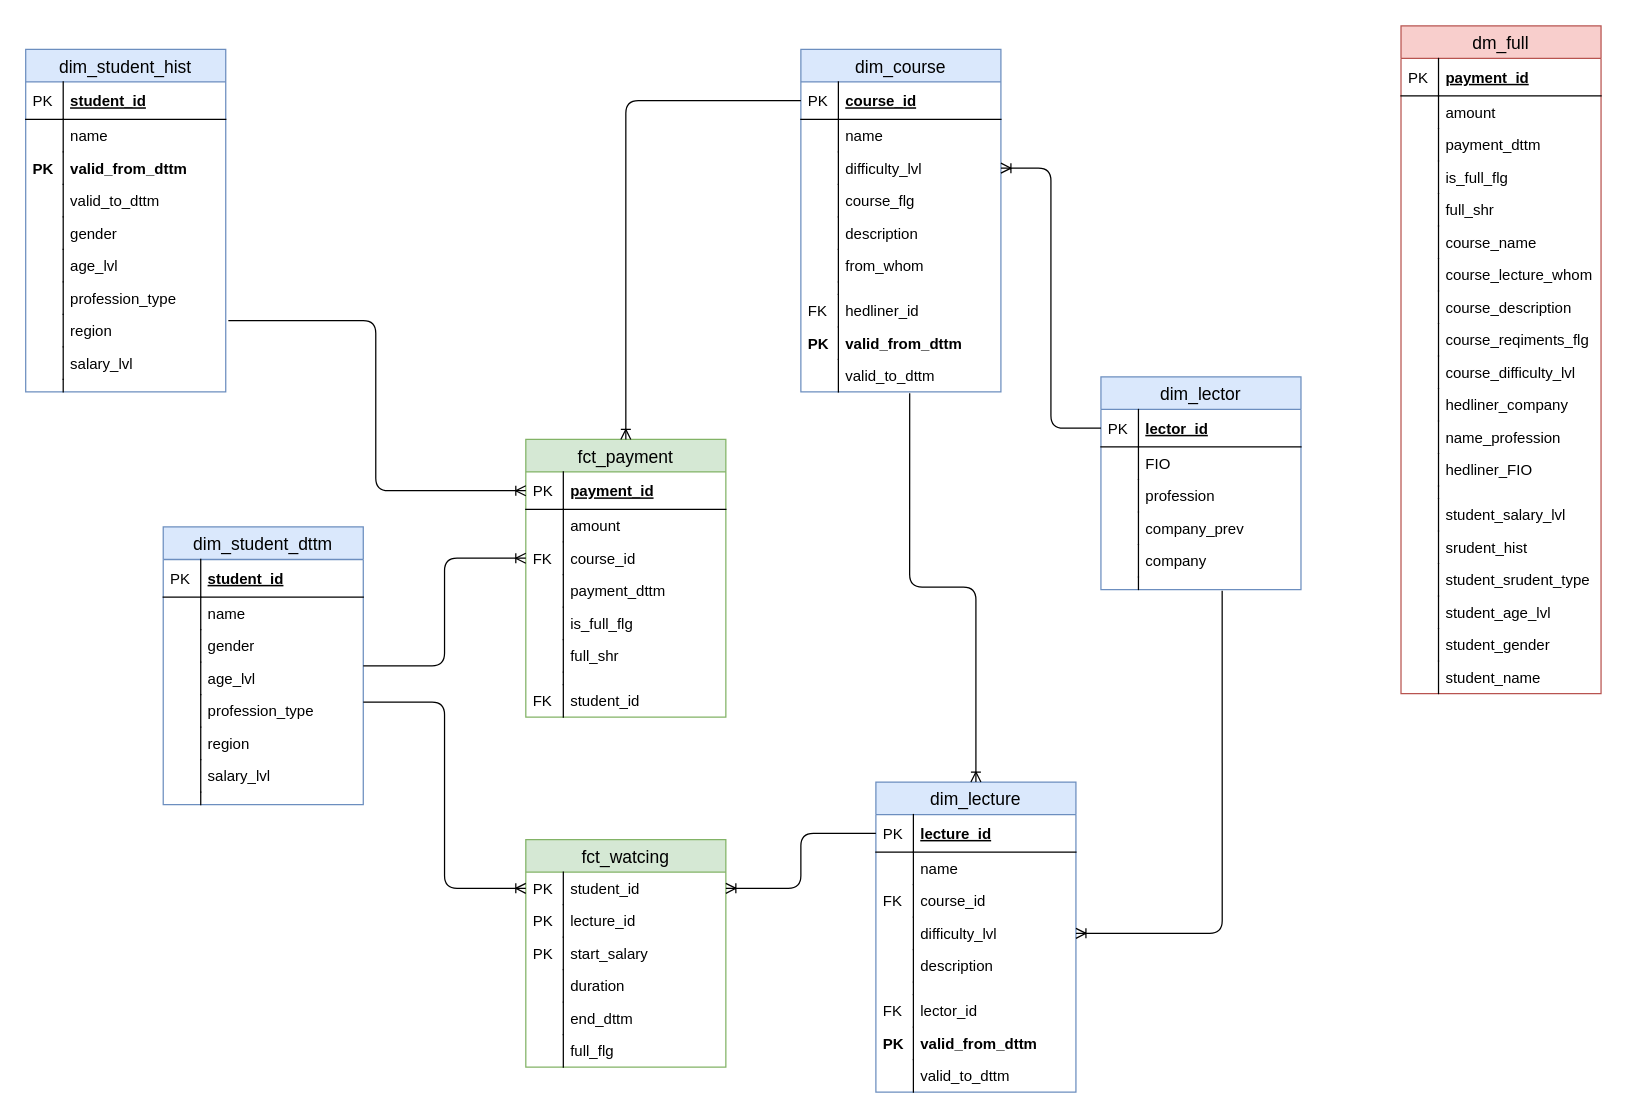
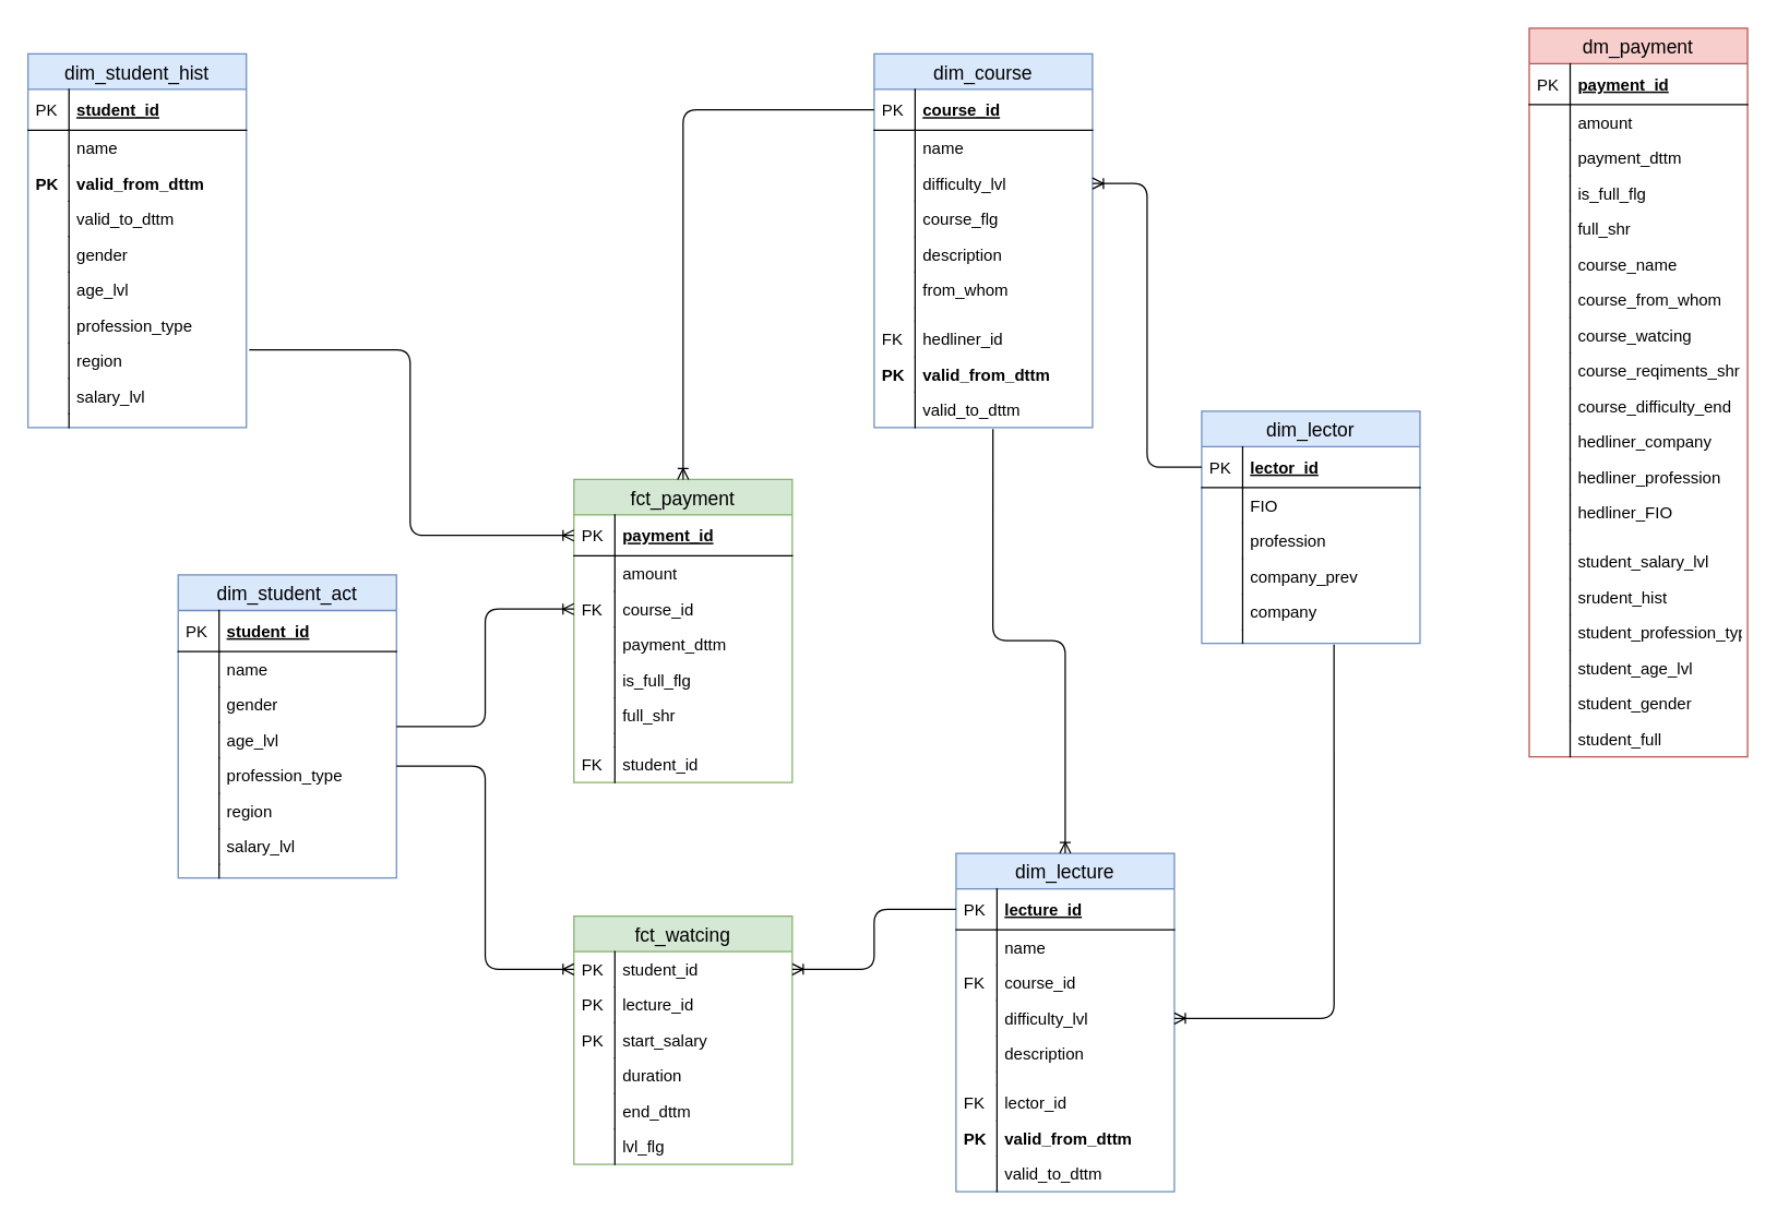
- <mxCell id="73" value="dm_full" style="swimlane;fontStyle=0;childLayout=stackLayout;horizontal=1;startSize=26;fillColor=#f8cecc;horizontalStack=0;resizeParent=1;resizeParentMax=0;resizeLast=0;collapsible=1;marginBottom=0;swimlaneFillColor=#ffffff;align=center;fontSize=14;strokeColor=#b85450;" vertex="1" parent="1"><mxGeometry x="1120" y="20.24" width="160" height="534" as="geometry" /></mxCell>
+ <mxCell id="73" value="dm_payment" style="swimlane;fontStyle=0;childLayout=stackLayout;horizontal=1;startSize=26;fillColor=#f8cecc;horizontalStack=0;resizeParent=1;resizeParentMax=0;resizeLast=0;collapsible=1;marginBottom=0;swimlaneFillColor=#ffffff;align=center;fontSize=14;strokeColor=#b85450;" vertex="1" parent="1"><mxGeometry x="1120" y="20.24" width="160" height="534" as="geometry" /></mxCell>
- <mxCell id="86" value="course_lecture_whom" style="shape=partialRectangle;top=0;left=0;right=0;bottom=0;align=left;verticalAlign=top;fillColor=none;spacingLeft=34;spacingRight=4;overflow=hidden;rotatable=0;points=[[0,0.5],[1,0.5]];portConstraint=eastwest;dropTarget=0;fontSize=12;" vertex="1" parent="73"><mxGeometry y="186" width="160" height="26" as="geometry" /></mxCell>
+ <mxCell id="86" value="course_from_whom" style="shape=partialRectangle;top=0;left=0;right=0;bottom=0;align=left;verticalAlign=top;fillColor=none;spacingLeft=34;spacingRight=4;overflow=hidden;rotatable=0;points=[[0,0.5],[1,0.5]];portConstraint=eastwest;dropTarget=0;fontSize=12;" vertex="1" parent="73"><mxGeometry y="186" width="160" height="26" as="geometry" /></mxCell>
- <mxCell id="88" value="course_description" style="shape=partialRectangle;top=0;left=0;right=0;bottom=0;align=left;verticalAlign=top;fillColor=none;spacingLeft=34;spacingRight=4;overflow=hidden;rotatable=0;points=[[0,0.5],[1,0.5]];portConstraint=eastwest;dropTarget=0;fontSize=12;" vertex="1" parent="73"><mxGeometry y="212" width="160" height="26" as="geometry" /></mxCell>
+ <mxCell id="88" value="course_watcing" style="shape=partialRectangle;top=0;left=0;right=0;bottom=0;align=left;verticalAlign=top;fillColor=none;spacingLeft=34;spacingRight=4;overflow=hidden;rotatable=0;points=[[0,0.5],[1,0.5]];portConstraint=eastwest;dropTarget=0;fontSize=12;" vertex="1" parent="73"><mxGeometry y="212" width="160" height="26" as="geometry" /></mxCell>
- <mxCell id="90" value="course_reqiments_flg" style="shape=partialRectangle;top=0;left=0;right=0;bottom=0;align=left;verticalAlign=top;fillColor=none;spacingLeft=34;spacingRight=4;overflow=hidden;rotatable=0;points=[[0,0.5],[1,0.5]];portConstraint=eastwest;dropTarget=0;fontSize=12;" vertex="1" parent="73"><mxGeometry y="238" width="160" height="26" as="geometry" /></mxCell>
+ <mxCell id="90" value="course_reqiments_shr" style="shape=partialRectangle;top=0;left=0;right=0;bottom=0;align=left;verticalAlign=top;fillColor=none;spacingLeft=34;spacingRight=4;overflow=hidden;rotatable=0;points=[[0,0.5],[1,0.5]];portConstraint=eastwest;dropTarget=0;fontSize=12;" vertex="1" parent="73"><mxGeometry y="238" width="160" height="26" as="geometry" /></mxCell>
- <mxCell id="92" value="course_difficulty_lvl" style="shape=partialRectangle;top=0;left=0;right=0;bottom=0;align=left;verticalAlign=top;fillColor=none;spacingLeft=34;spacingRight=4;overflow=hidden;rotatable=0;points=[[0,0.5],[1,0.5]];portConstraint=eastwest;dropTarget=0;fontSize=12;" vertex="1" parent="73"><mxGeometry y="264" width="160" height="26" as="geometry" /></mxCell>
+ <mxCell id="92" value="course_difficulty_end" style="shape=partialRectangle;top=0;left=0;right=0;bottom=0;align=left;verticalAlign=top;fillColor=none;spacingLeft=34;spacingRight=4;overflow=hidden;rotatable=0;points=[[0,0.5],[1,0.5]];portConstraint=eastwest;dropTarget=0;fontSize=12;" vertex="1" parent="73"><mxGeometry y="264" width="160" height="26" as="geometry" /></mxCell>
- <mxCell id="96" value="name_profession" style="shape=partialRectangle;top=0;left=0;right=0;bottom=0;align=left;verticalAlign=top;fillColor=none;spacingLeft=34;spacingRight=4;overflow=hidden;rotatable=0;points=[[0,0.5],[1,0.5]];portConstraint=eastwest;dropTarget=0;fontSize=12;" vertex="1" parent="73"><mxGeometry y="316" width="160" height="26" as="geometry" /></mxCell>
+ <mxCell id="96" value="hedliner_profession" style="shape=partialRectangle;top=0;left=0;right=0;bottom=0;align=left;verticalAlign=top;fillColor=none;spacingLeft=34;spacingRight=4;overflow=hidden;rotatable=0;points=[[0,0.5],[1,0.5]];portConstraint=eastwest;dropTarget=0;fontSize=12;" vertex="1" parent="73"><mxGeometry y="316" width="160" height="26" as="geometry" /></mxCell>
- <mxCell id="41" value="dim_student_dttm" style="swimlane;fontStyle=0;childLayout=stackLayout;horizontal=1;startSize=26;fillColor=#dae8fc;horizontalStack=0;resizeParent=1;resizeParentMax=0;resizeLast=0;collapsible=1;marginBottom=0;swimlaneFillColor=#ffffff;align=center;fontSize=14;strokeColor=#6c8ebf;" vertex="1" parent="1"><mxGeometry x="130" y="421" width="160" height="222" as="geometry" /></mxCell>
+ <mxCell id="41" value="dim_student_act" style="swimlane;fontStyle=0;childLayout=stackLayout;horizontal=1;startSize=26;fillColor=#dae8fc;horizontalStack=0;resizeParent=1;resizeParentMax=0;resizeLast=0;collapsible=1;marginBottom=0;swimlaneFillColor=#ffffff;align=center;fontSize=14;strokeColor=#6c8ebf;" vertex="1" parent="1"><mxGeometry x="130" y="421" width="160" height="222" as="geometry" /></mxCell>
- <mxCell id="106" value="student_srudent_type" style="shape=partialRectangle;top=0;left=0;right=0;bottom=0;align=left;verticalAlign=top;fillColor=none;spacingLeft=34;spacingRight=4;overflow=hidden;rotatable=0;points=[[0,0.5],[1,0.5]];portConstraint=eastwest;dropTarget=0;fontSize=12;" vertex="1" parent="73"><mxGeometry y="430" width="160" height="26" as="geometry" /></mxCell>
+ <mxCell id="106" value="student_profession_type" style="shape=partialRectangle;top=0;left=0;right=0;bottom=0;align=left;verticalAlign=top;fillColor=none;spacingLeft=34;spacingRight=4;overflow=hidden;rotatable=0;points=[[0,0.5],[1,0.5]];portConstraint=eastwest;dropTarget=0;fontSize=12;" vertex="1" parent="73"><mxGeometry y="430" width="160" height="26" as="geometry" /></mxCell>
- <mxCell id="112" value="student_name" style="shape=partialRectangle;top=0;left=0;right=0;bottom=0;align=left;verticalAlign=top;fillColor=none;spacingLeft=34;spacingRight=4;overflow=hidden;rotatable=0;points=[[0,0.5],[1,0.5]];portConstraint=eastwest;dropTarget=0;fontSize=12;" vertex="1" parent="73"><mxGeometry y="508" width="160" height="26" as="geometry" /></mxCell>
+ <mxCell id="112" value="student_full" style="shape=partialRectangle;top=0;left=0;right=0;bottom=0;align=left;verticalAlign=top;fillColor=none;spacingLeft=34;spacingRight=4;overflow=hidden;rotatable=0;points=[[0,0.5],[1,0.5]];portConstraint=eastwest;dropTarget=0;fontSize=12;" vertex="1" parent="73"><mxGeometry y="508" width="160" height="26" as="geometry" /></mxCell>
- <mxCell id="147" value="full_flg" style="shape=partialRectangle;top=0;left=0;right=0;bottom=0;align=left;verticalAlign=top;fillColor=none;spacingLeft=34;spacingRight=4;overflow=hidden;rotatable=0;points=[[0,0.5],[1,0.5]];portConstraint=eastwest;dropTarget=0;fontSize=12;" vertex="1" parent="136"><mxGeometry y="156" width="160" height="26" as="geometry" /></mxCell>
+ <mxCell id="147" value="lvl_flg" style="shape=partialRectangle;top=0;left=0;right=0;bottom=0;align=left;verticalAlign=top;fillColor=none;spacingLeft=34;spacingRight=4;overflow=hidden;rotatable=0;points=[[0,0.5],[1,0.5]];portConstraint=eastwest;dropTarget=0;fontSize=12;" vertex="1" parent="136"><mxGeometry y="156" width="160" height="26" as="geometry" /></mxCell>
